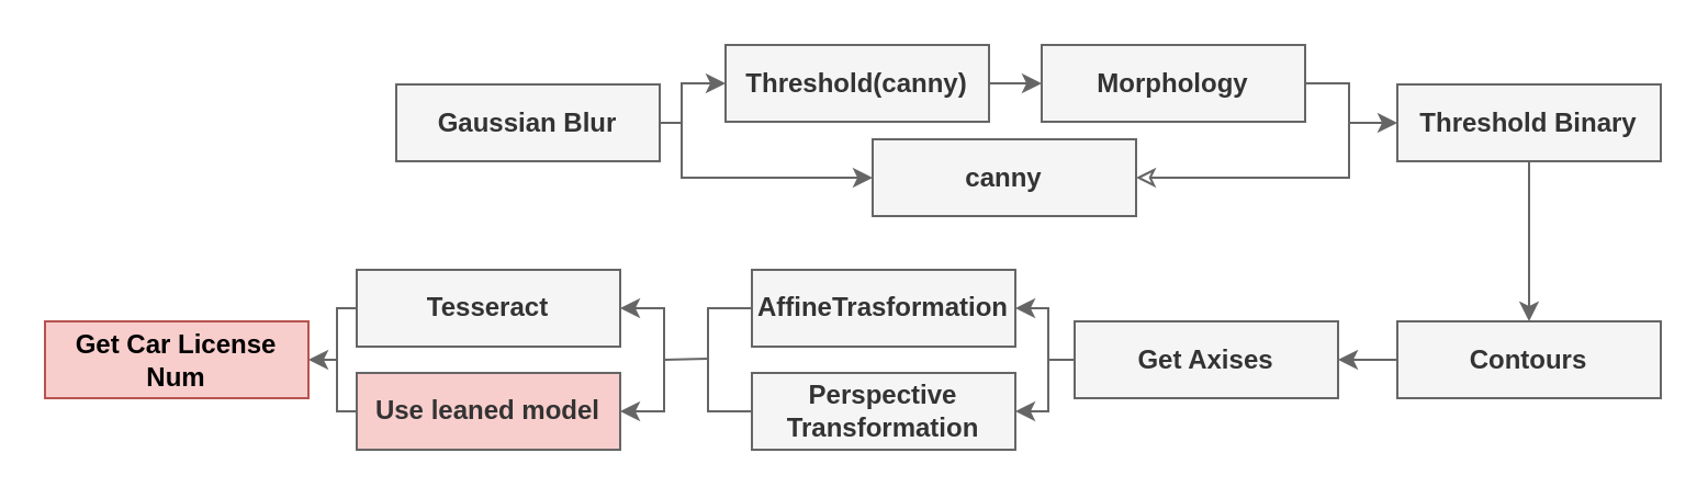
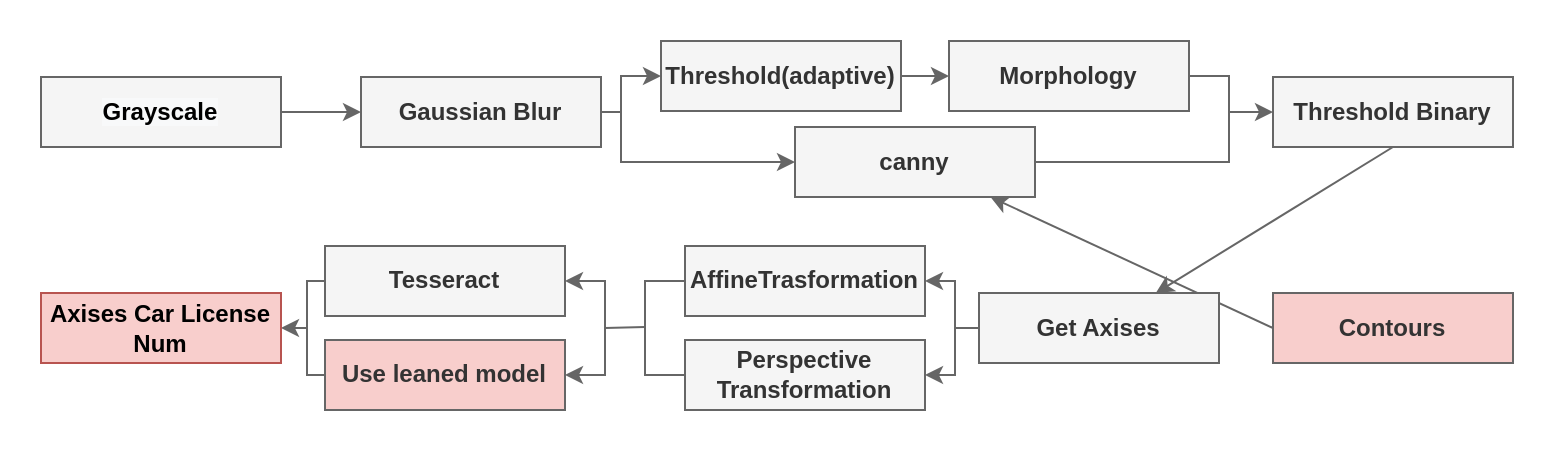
- <mxCell id="8" value="Threshold(canny)" style="rounded=0;whiteSpace=wrap;html=1;fillColor=#f5f5f5;strokeColor=#666666;fontColor=#333333;fontStyle=1;fontFamily=Helvetica;" vertex="1" parent="1"><mxGeometry x="330" y="20" width="120" height="35" as="geometry" /></mxCell>
+ <mxCell id="8" value="Threshold(adaptive)" style="rounded=0;whiteSpace=wrap;html=1;fillColor=#f5f5f5;strokeColor=#666666;fontColor=#333333;fontStyle=1;fontFamily=Helvetica;" vertex="1" parent="1"><mxGeometry x="330" y="20" width="120" height="35" as="geometry" /></mxCell>
+ <mxCell id="3" value="&#10;&#10;&lt;span style=&quot;color: rgb(0, 0, 0); font-size: 12px; font-style: normal; letter-spacing: normal; text-align: center; text-indent: 0px; text-transform: none; word-spacing: 0px; background-color: rgb(248, 249, 250); display: inline; float: none;&quot;&gt;Grayscale&lt;/span&gt;&#10;&#10;" style="rounded=0;whiteSpace=wrap;html=1;fillColor=#f5f5f5;strokeColor=#666666;fontColor=#333333;fontStyle=1;fontFamily=Helvetica;" vertex="1" parent="1"><mxGeometry x="20" y="38" width="120" height="35" as="geometry" /></mxCell>
+ <mxCell id="2" value="" style="edgeStyle=orthogonalEdgeStyle;rounded=0;orthogonalLoop=1;jettySize=auto;html=1;fillColor=#f5f5f5;strokeColor=#666666;fontStyle=1;fontFamily=Helvetica;" edge="1" parent="1" source="3" target="5"><mxGeometry relative="1" as="geometry" /></mxCell>
- <mxCell id="12" style="edgeStyle=orthogonalEdgeStyle;rounded=0;orthogonalLoop=1;jettySize=auto;html=1;exitX=1;exitY=0.5;exitDx=0;exitDy=0;entryX=1;entryY=0.5;entryDx=0;entryDy=0;startArrow=none;startFill=0;endArrow=classic;endFill=0;fillColor=#f5f5f5;strokeColor=#666666;fontStyle=1;fontFamily=Helvetica;" edge="1" parent="1" source="13" target="14"><mxGeometry relative="1" as="geometry" /></mxCell>
+ <mxCell id="12" style="edgeStyle=orthogonalEdgeStyle;rounded=0;orthogonalLoop=1;jettySize=auto;html=1;exitX=1;exitY=0.5;exitDx=0;exitDy=0;entryX=1;entryY=0.5;entryDx=0;entryDy=0;startArrow=none;startFill=0;endArrow=none;endFill=0;fillColor=#f5f5f5;strokeColor=#666666;fontStyle=1;fontFamily=Helvetica;" edge="1" parent="1" source="13" target="14"><mxGeometry relative="1" as="geometry" /></mxCell>
- <mxCell id="9" style="edgeStyle=none;rounded=0;orthogonalLoop=1;jettySize=auto;html=1;exitX=0.5;exitY=1;exitDx=0;exitDy=0;entryX=0.5;entryY=0;entryDx=0;entryDy=0;fillColor=#f5f5f5;strokeColor=#666666;fontStyle=1;fontFamily=Helvetica;" edge="1" parent="1" source="11" target="16"><mxGeometry relative="1" as="geometry" /></mxCell>
+ <mxCell id="9" style="edgeStyle=none;rounded=0;orthogonalLoop=1;jettySize=auto;html=1;exitX=0.5;exitY=1;exitDx=0;exitDy=0;fillColor=#f5f5f5;strokeColor=#666666;fontStyle=1;fontFamily=Helvetica;" edge="1" parent="1" source="11" target="18"><mxGeometry relative="1" as="geometry" /></mxCell>
- <mxCell id="15" style="edgeStyle=none;rounded=0;orthogonalLoop=1;jettySize=auto;html=1;exitX=0;exitY=0.5;exitDx=0;exitDy=0;entryX=1;entryY=0.5;entryDx=0;entryDy=0;fillColor=#f5f5f5;strokeColor=#666666;fontStyle=1;fontFamily=Helvetica;" edge="1" parent="1" source="16" target="18"><mxGeometry relative="1" as="geometry" /></mxCell>
+ <mxCell id="15" style="edgeStyle=none;rounded=0;orthogonalLoop=1;jettySize=auto;html=1;exitX=0;exitY=0.5;exitDx=0;exitDy=0;fillColor=#f5f5f5;strokeColor=#666666;fontStyle=1;fontFamily=Helvetica;" edge="1" parent="1" source="16" target="14"><mxGeometry relative="1" as="geometry" /></mxCell>
- <mxCell id="16" value="Contours" style="rounded=0;whiteSpace=wrap;html=1;fillColor=#f5f5f5;strokeColor=#666666;fontColor=#333333;fontStyle=1;fontFamily=Helvetica;" vertex="1" parent="1"><mxGeometry x="636" y="146" width="120" height="35" as="geometry" /></mxCell>
+ <mxCell id="16" value="Contours" style="rounded=0;whiteSpace=wrap;html=1;fillColor=#f8cecc;strokeColor=#666666;fontColor=#333333;fontStyle=1;fontFamily=Helvetica;" vertex="1" parent="1"><mxGeometry x="636" y="146" width="120" height="35" as="geometry" /></mxCell>
- <mxCell id="28" value="Get Car License Num" style="rounded=0;whiteSpace=wrap;html=1;fillColor=#f8cecc;strokeColor=#b85450;fontStyle=1;fontFamily=Helvetica;" vertex="1" parent="1"><mxGeometry x="20" y="146" width="120" height="35" as="geometry" /></mxCell>
+ <mxCell id="28" value="Axises Car License Num" style="rounded=0;whiteSpace=wrap;html=1;fillColor=#f8cecc;strokeColor=#b85450;fontStyle=1;fontFamily=Helvetica;" vertex="1" parent="1"><mxGeometry x="20" y="146" width="120" height="35" as="geometry" /></mxCell>
